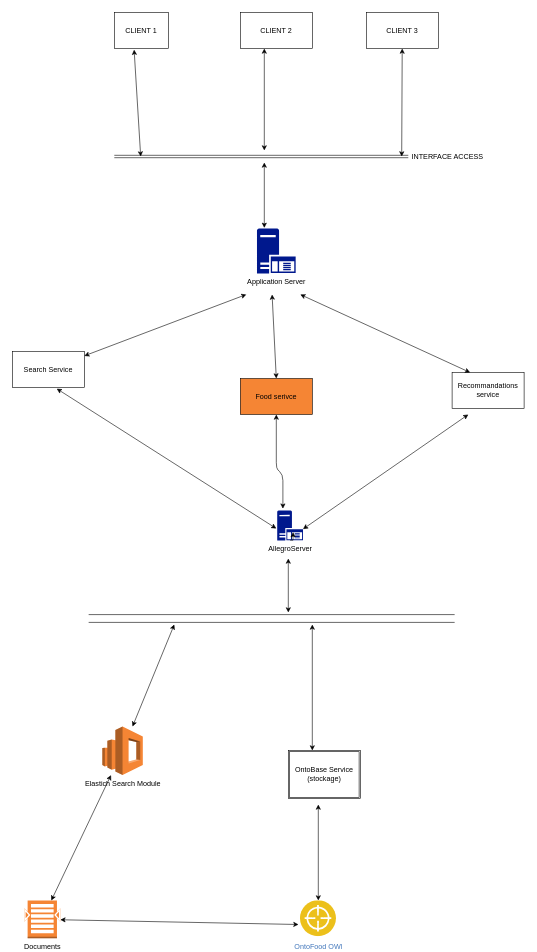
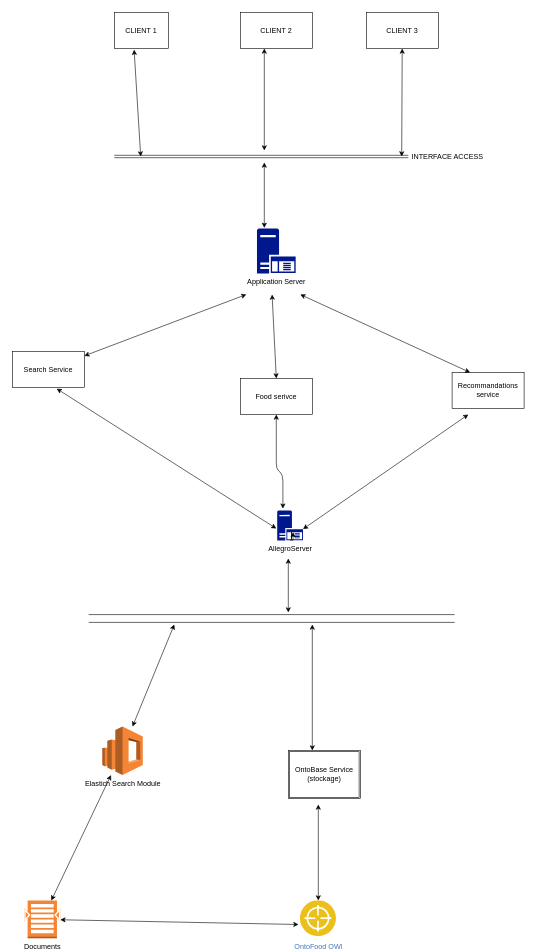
- <mxCell id="4" value="Food serivce" style="rounded=0;whiteSpace=wrap;html=1;fillColor=#f58534;" parent="1" vertex="1"><mxGeometry x="400" y="630" width="120" height="60" as="geometry" /></mxCell>
+ <mxCell id="4" value="Food serivce" style="rounded=0;whiteSpace=wrap;html=1;" parent="1" vertex="1"><mxGeometry x="400" y="630" width="120" height="60" as="geometry" /></mxCell>
